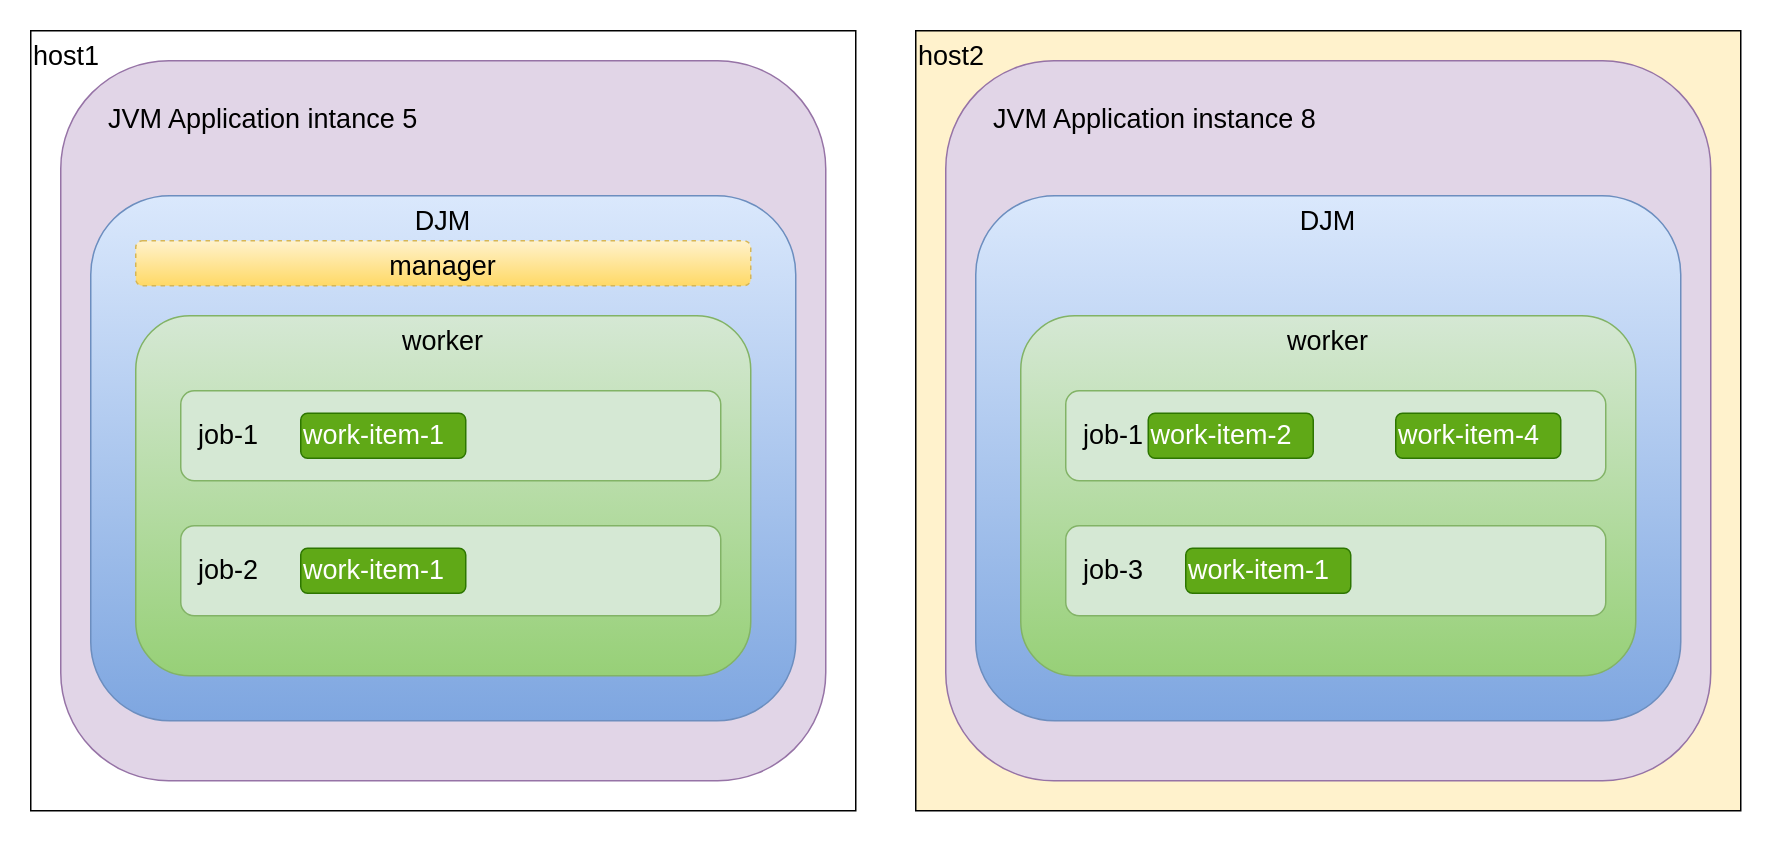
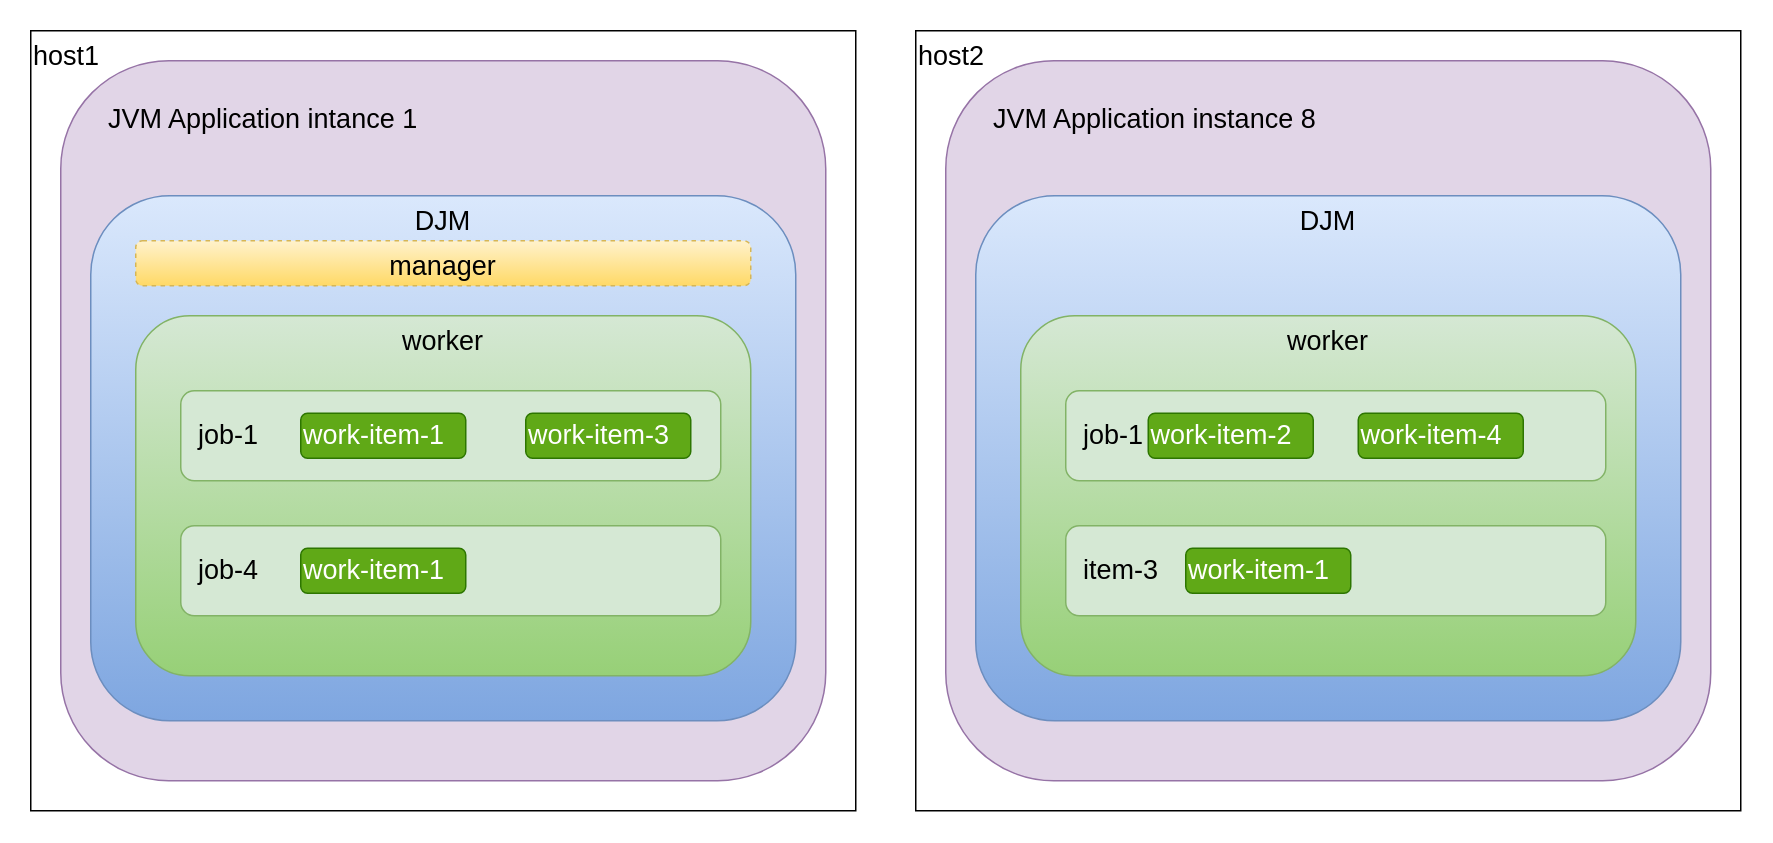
- <mxCell id="12" value="host2" style="rounded=0;whiteSpace=wrap;html=1;align=left;verticalAlign=top;fontSize=18;fillColor=#fff2cc;" vertex="1" parent="1"><mxGeometry x="610" width="550" height="520" as="geometry" y="20" /></mxCell>
+ <mxCell id="12" value="host2" style="rounded=0;whiteSpace=wrap;html=1;align=left;verticalAlign=top;fontSize=18;" vertex="1" parent="1"><mxGeometry x="610" width="550" height="520" as="geometry" y="20" /></mxCell>
- <mxCell id="3" value="&amp;nbsp; &amp;nbsp; &lt;br&gt;&amp;nbsp; &amp;nbsp; &amp;nbsp; JVM Application intance 5" style="rounded=1;whiteSpace=wrap;html=1;fontSize=18;align=left;verticalAlign=top;fillColor=#e1d5e7;strokeColor=#9673a6;" vertex="1" parent="1"><mxGeometry x="40" y="40" width="510" height="480" as="geometry" /></mxCell>
+ <mxCell id="3" value="&amp;nbsp; &amp;nbsp; &lt;br&gt;&amp;nbsp; &amp;nbsp; &amp;nbsp; JVM Application intance 1" style="rounded=1;whiteSpace=wrap;html=1;fontSize=18;align=left;verticalAlign=top;fillColor=#e1d5e7;strokeColor=#9673a6;" vertex="1" parent="1"><mxGeometry x="40" y="40" width="510" height="480" as="geometry" /></mxCell>
+ <mxCell id="9" value="work-item-3" style="rounded=1;whiteSpace=wrap;html=1;fontSize=18;align=left;verticalAlign=middle;fillColor=#60a917;strokeColor=#2D7600;fontColor=#ffffff;" vertex="1" parent="1"><mxGeometry x="350" y="275" width="110" height="30" as="geometry" /></mxCell>
- <mxCell id="20" value="work-item-4" style="rounded=1;whiteSpace=wrap;html=1;fontSize=18;align=left;verticalAlign=middle;fillColor=#60a917;strokeColor=#2D7600;fontColor=#ffffff;" vertex="1" parent="1"><mxGeometry x="930" y="275" width="110" height="30" as="geometry" /></mxCell>
+ <mxCell id="20" value="work-item-4" style="rounded=1;whiteSpace=wrap;html=1;fontSize=18;align=left;verticalAlign=middle;fillColor=#60a917;strokeColor=#2D7600;fontColor=#ffffff;" vertex="1" parent="1"><mxGeometry x="905" y="275" width="110" height="30" as="geometry" /></mxCell>
- <mxCell id="10" value="&amp;nbsp; job-2" style="rounded=1;whiteSpace=wrap;html=1;fontSize=18;align=left;verticalAlign=middle;fillColor=#d5e8d4;strokeColor=#82b366;" vertex="1" parent="1"><mxGeometry x="120" y="350" width="360" height="60" as="geometry" /></mxCell>
+ <mxCell id="10" value="&amp;nbsp; job-4" style="rounded=1;whiteSpace=wrap;html=1;fontSize=18;align=left;verticalAlign=middle;fillColor=#d5e8d4;strokeColor=#82b366;" vertex="1" parent="1"><mxGeometry x="120" y="350" width="360" height="60" as="geometry" /></mxCell>
- <mxCell id="18" value="&amp;nbsp; job-3" style="rounded=1;whiteSpace=wrap;html=1;fontSize=18;align=left;verticalAlign=middle;fillColor=#d5e8d4;strokeColor=#82b366;" vertex="1" parent="1"><mxGeometry x="710" y="350" width="360" height="60" as="geometry" /></mxCell>
+ <mxCell id="18" value="&amp;nbsp; item-3" style="rounded=1;whiteSpace=wrap;html=1;fontSize=18;align=left;verticalAlign=middle;fillColor=#d5e8d4;strokeColor=#82b366;" vertex="1" parent="1"><mxGeometry x="710" y="350" width="360" height="60" as="geometry" /></mxCell>
